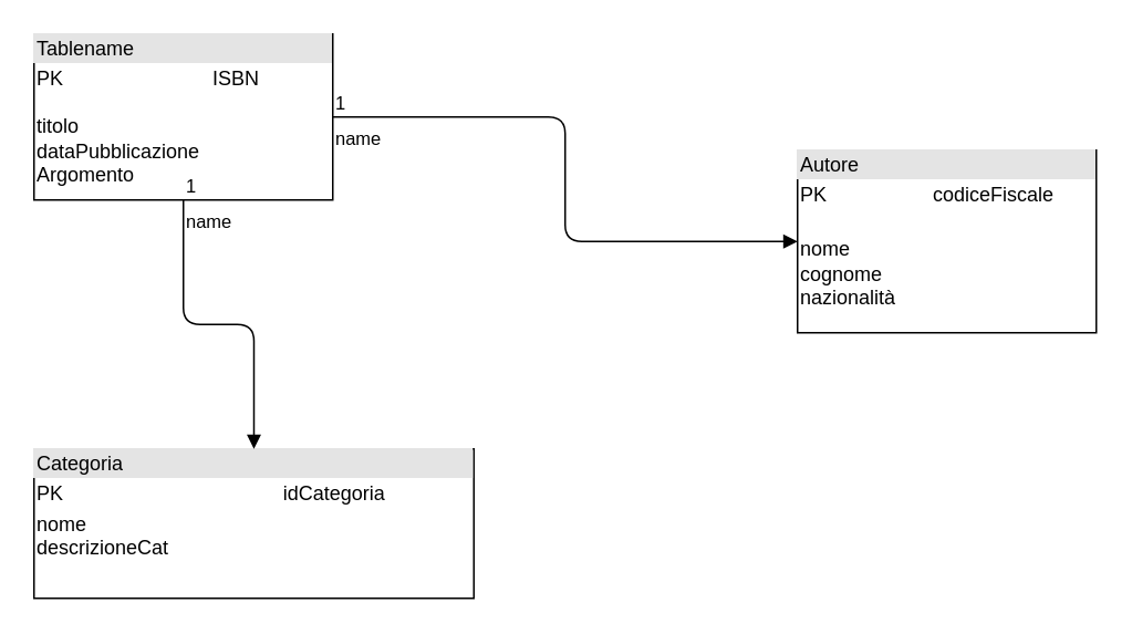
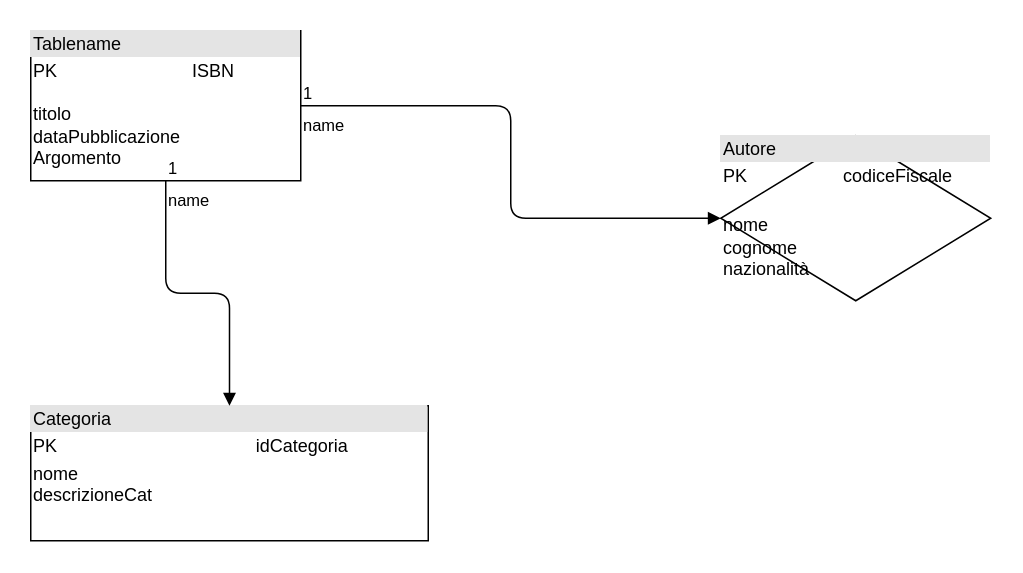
- <mxCell id="4" value="&lt;div style=&quot;box-sizing: border-box ; width: 100% ; background: #e4e4e4 ; padding: 2px&quot;&gt;Autore&lt;/div&gt;&lt;table style=&quot;width: 100% ; font-size: 1em&quot; cellpadding=&quot;2&quot; cellspacing=&quot;0&quot;&gt;&lt;tbody&gt;&lt;tr&gt;&lt;td&gt;PK&lt;/td&gt;&lt;td&gt;codiceFiscale&lt;/td&gt;&lt;/tr&gt;&lt;tr&gt;&lt;td&gt;&lt;br&gt;nome&lt;br&gt;cognome&lt;br&gt;nazionalità&lt;/td&gt;&lt;td&gt;&lt;br&gt;&lt;/td&gt;&lt;/tr&gt;&lt;tr&gt;&lt;td&gt;&lt;br&gt;&lt;/td&gt;&lt;td&gt;&lt;/td&gt;&lt;/tr&gt;&lt;/tbody&gt;&lt;/table&gt;" style="verticalAlign=top;align=left;overflow=fill;html=1;" vertex="1" parent="1"><mxGeometry x="480" y="90" width="180" height="110" as="geometry" /></mxCell>
+ <mxCell id="4" value="&lt;div style=&quot;box-sizing: border-box ; width: 100% ; background: #e4e4e4 ; padding: 2px&quot;&gt;Autore&lt;/div&gt;&lt;table style=&quot;width: 100% ; font-size: 1em&quot; cellpadding=&quot;2&quot; cellspacing=&quot;0&quot;&gt;&lt;tbody&gt;&lt;tr&gt;&lt;td&gt;PK&lt;/td&gt;&lt;td&gt;codiceFiscale&lt;/td&gt;&lt;/tr&gt;&lt;tr&gt;&lt;td&gt;&lt;br&gt;nome&lt;br&gt;cognome&lt;br&gt;nazionalità&lt;/td&gt;&lt;td&gt;&lt;br&gt;&lt;/td&gt;&lt;/tr&gt;&lt;tr&gt;&lt;td&gt;&lt;br&gt;&lt;/td&gt;&lt;td&gt;&lt;/td&gt;&lt;/tr&gt;&lt;/tbody&gt;&lt;/table&gt;" style="rhombus;verticalAlign=top;align=left;overflow=fill;html=1;" vertex="1" parent="1"><mxGeometry x="480" y="90" width="180" height="110" as="geometry" /></mxCell>
